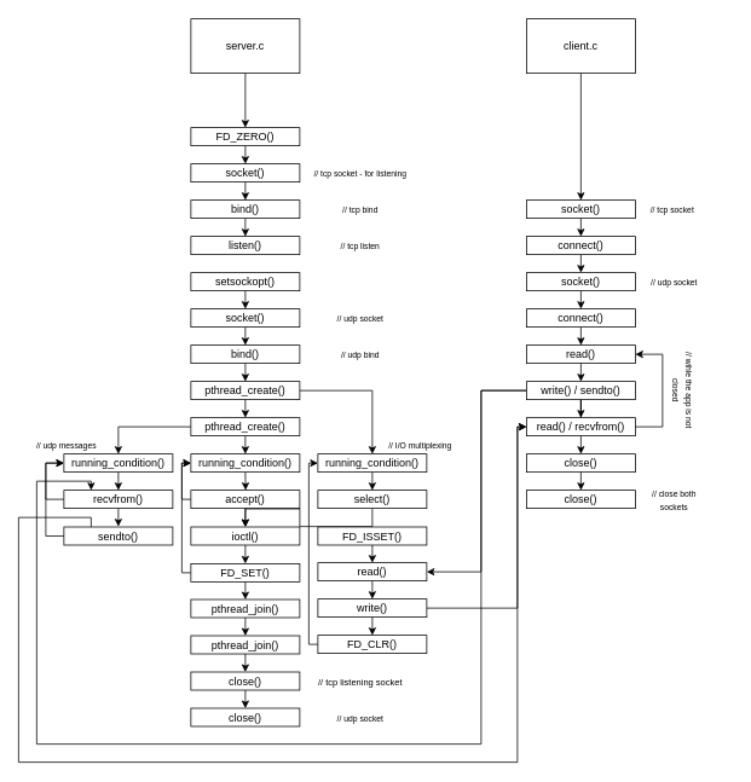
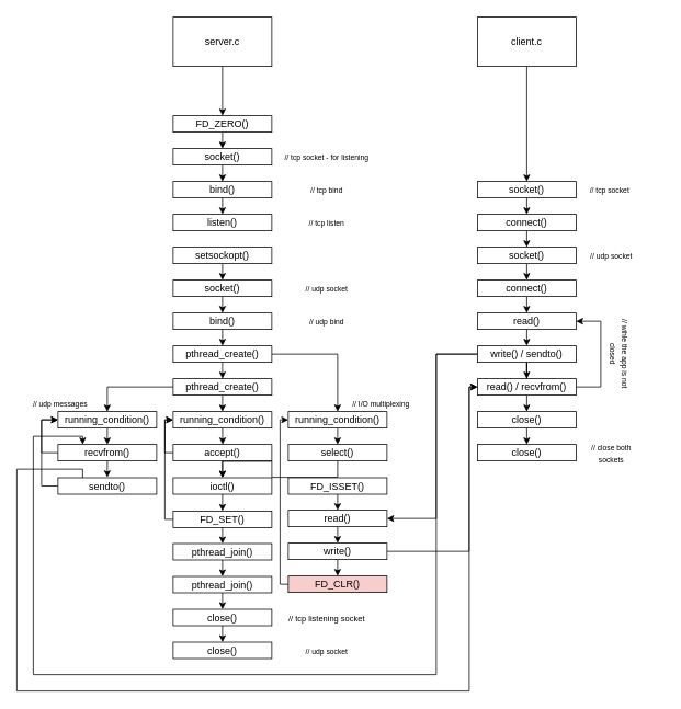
- <mxCell id="54" value="FD_CLR()" style="rounded=0;whiteSpace=wrap;html=1;" parent="1" vertex="1"><mxGeometry x="350" y="700" width="120" height="20" as="geometry" /></mxCell>
+ <mxCell id="54" value="FD_CLR()" style="rounded=0;whiteSpace=wrap;html=1;fillColor=#f8cecc;" parent="1" vertex="1"><mxGeometry x="350" y="700" width="120" height="20" as="geometry" /></mxCell>
